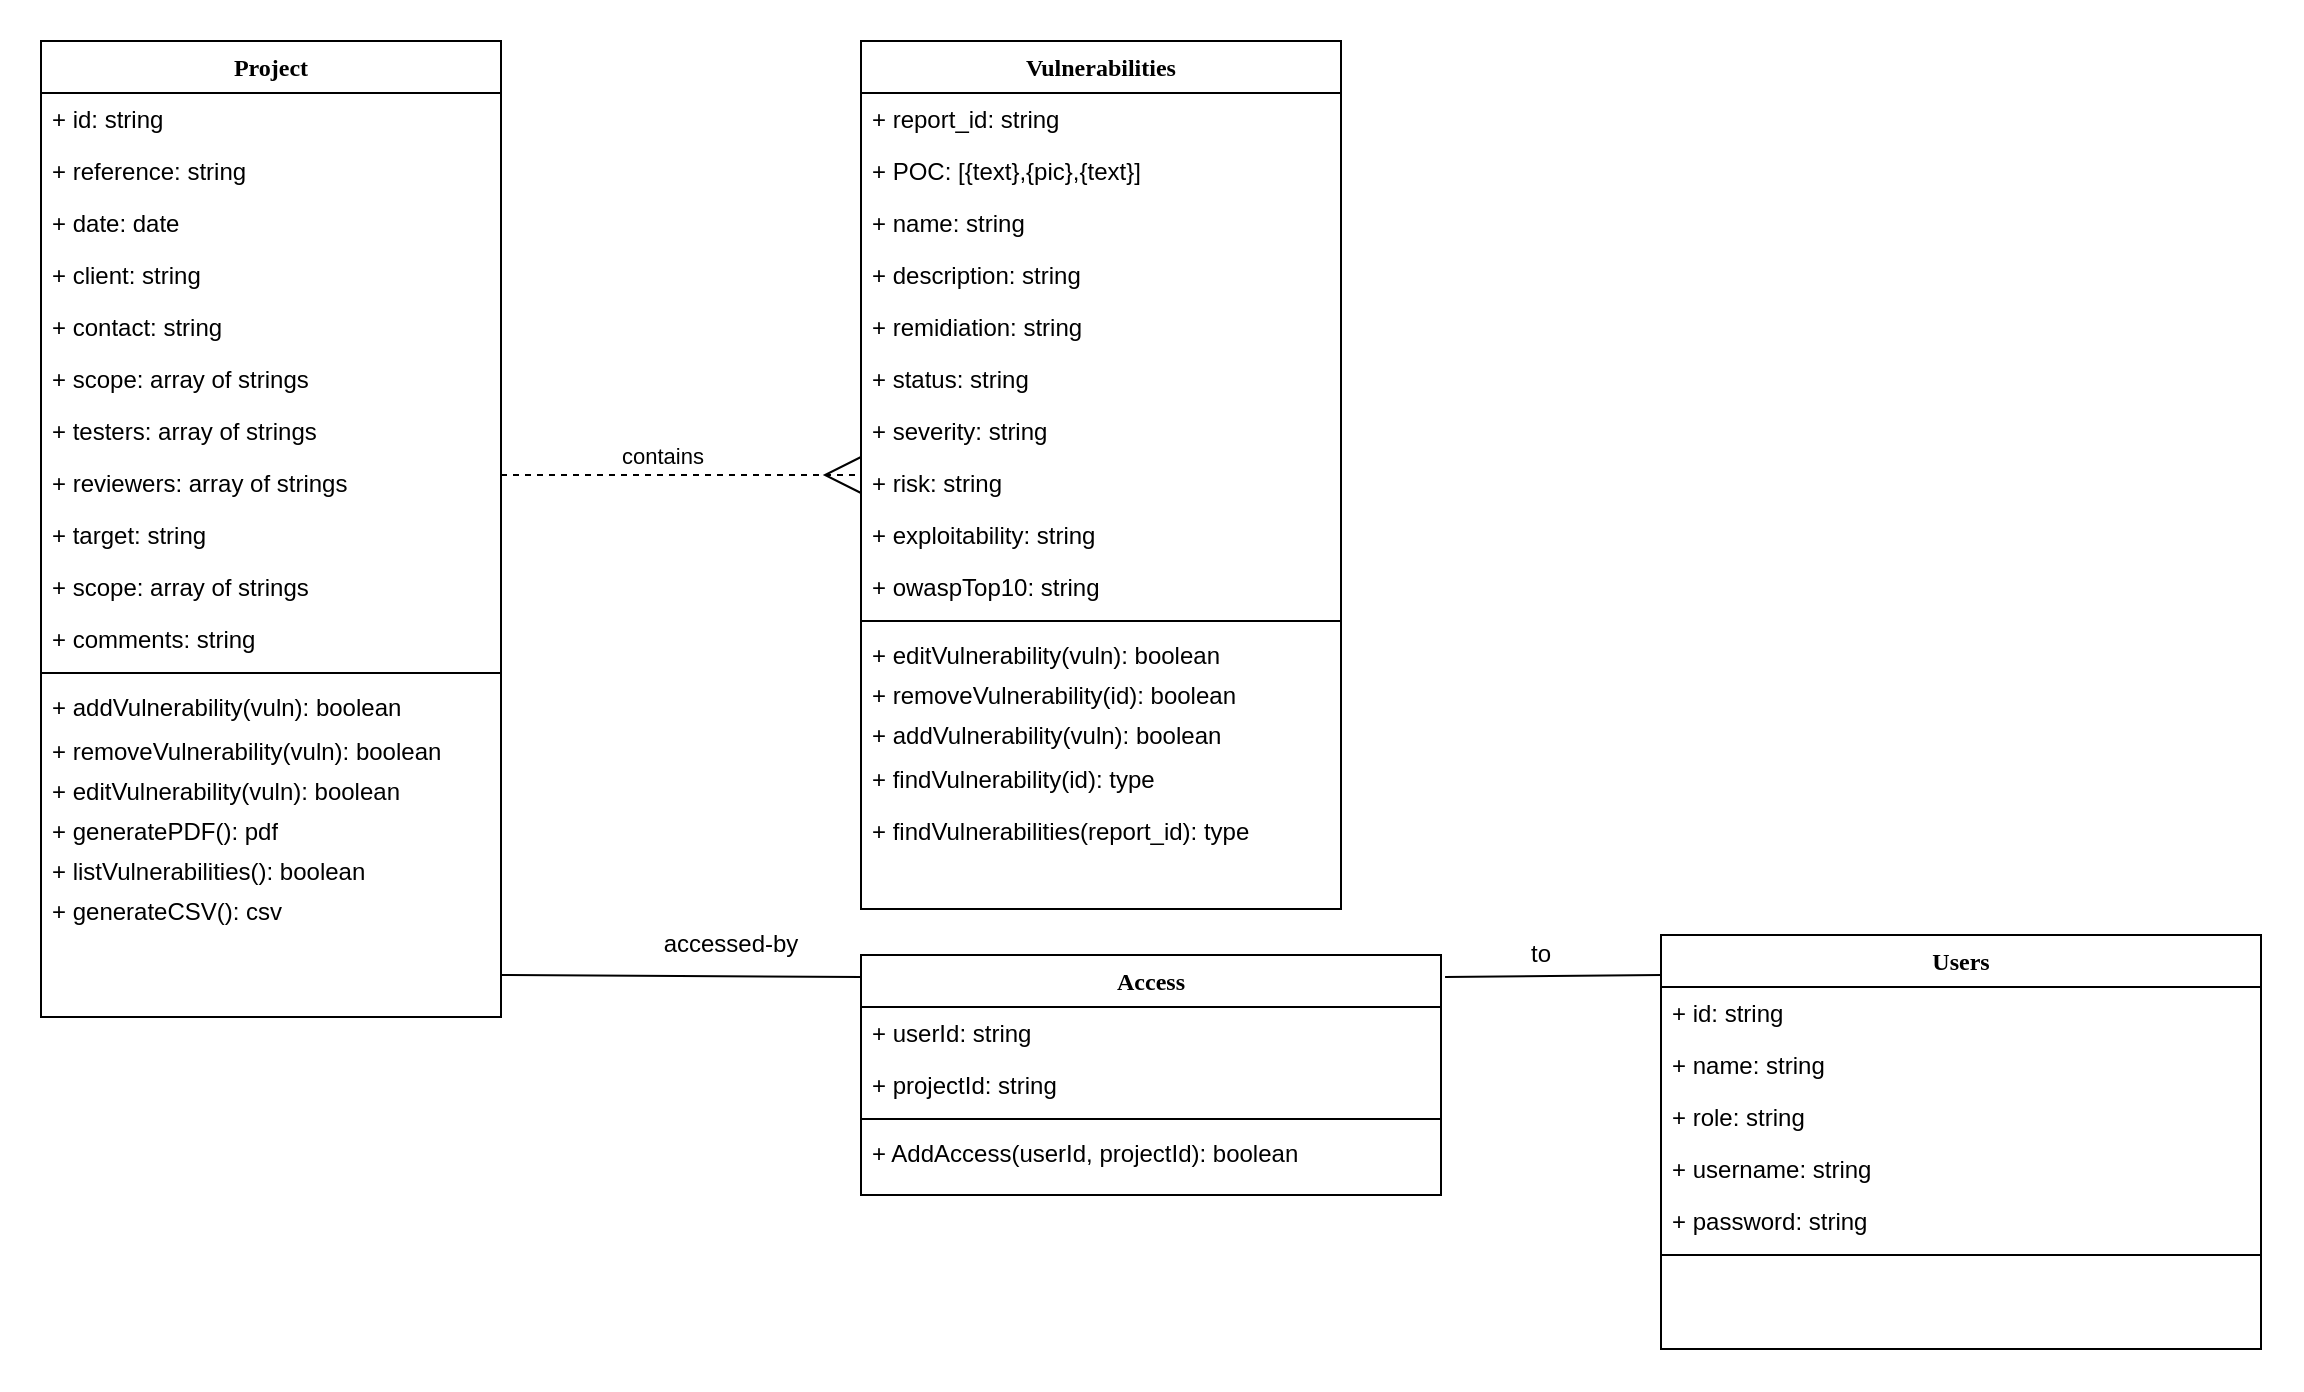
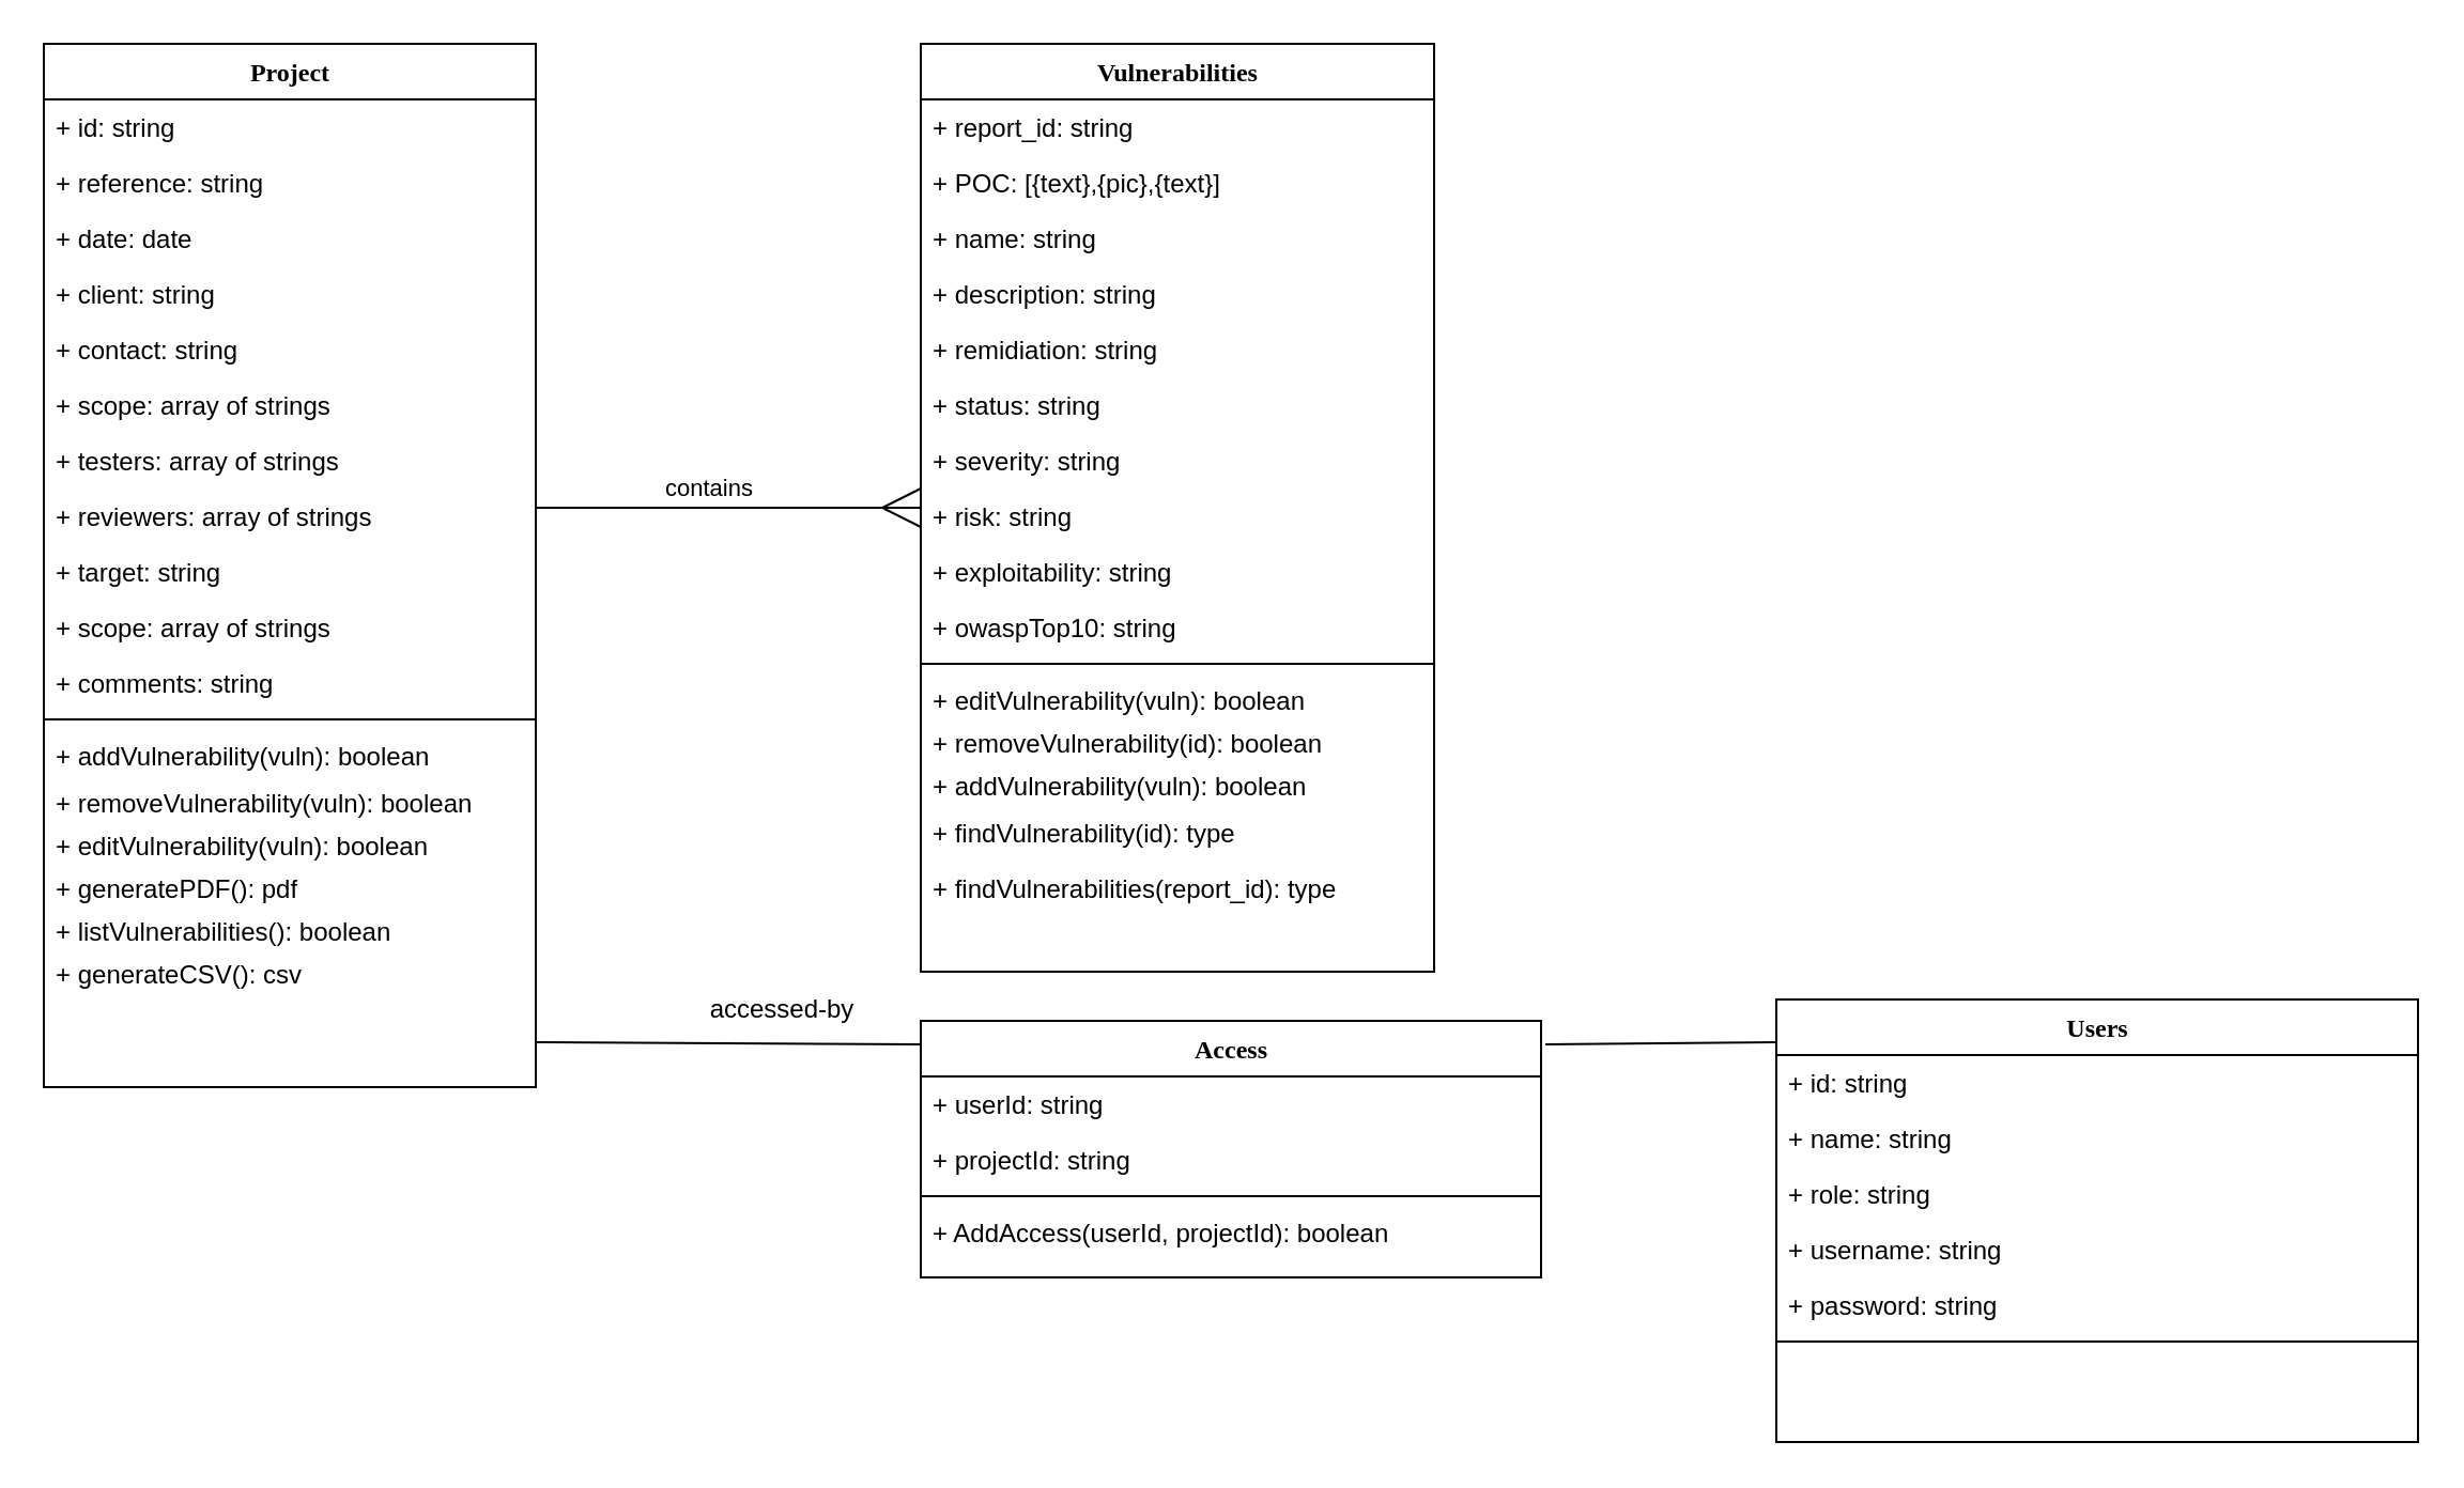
- <mxCell id="38" style="edgeStyle=elbowEdgeStyle;html=1;labelBackgroundColor=none;startFill=0;startSize=8;endArrow=ERmany;endFill=0;endSize=16;fontFamily=Verdana;fontSize=12;elbow=vertical;dashed=1;" parent="1" source="2" target="21" edge="1"><mxGeometry relative="1" as="geometry"><mxPoint x="250" y="196.882" as="sourcePoint" /></mxGeometry></mxCell>
+ <mxCell id="38" style="edgeStyle=elbowEdgeStyle;html=1;labelBackgroundColor=none;startFill=0;startSize=8;endArrow=ERmany;endFill=0;endSize=16;fontFamily=Verdana;fontSize=12;elbow=vertical;" parent="1" source="2" target="21" edge="1"><mxGeometry relative="1" as="geometry"><mxPoint x="250" y="196.882" as="sourcePoint" /></mxGeometry></mxCell>
- <mxCell id="54" value="to" style="text;html=1;align=center;verticalAlign=middle;resizable=0;points=[];autosize=1;" vertex="1" parent="1"><mxGeometry x="755" y="467" width="30" height="20" as="geometry" /></mxCell>
